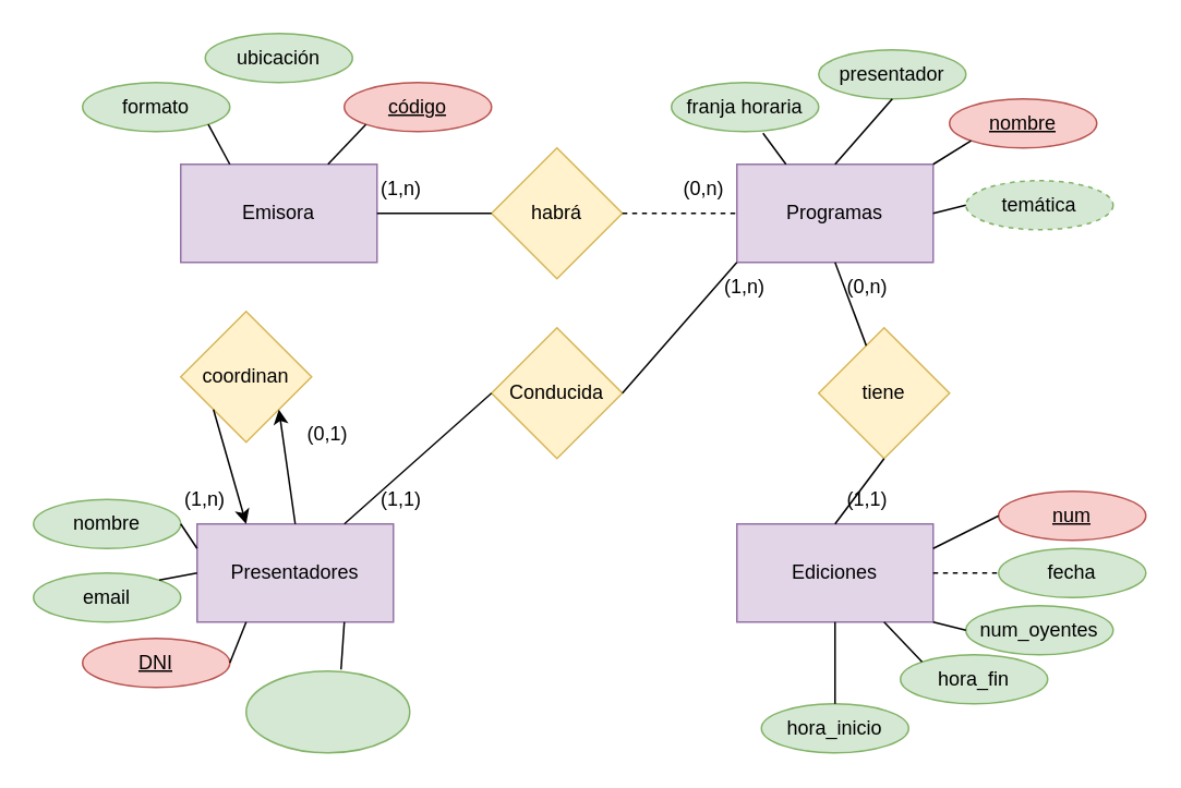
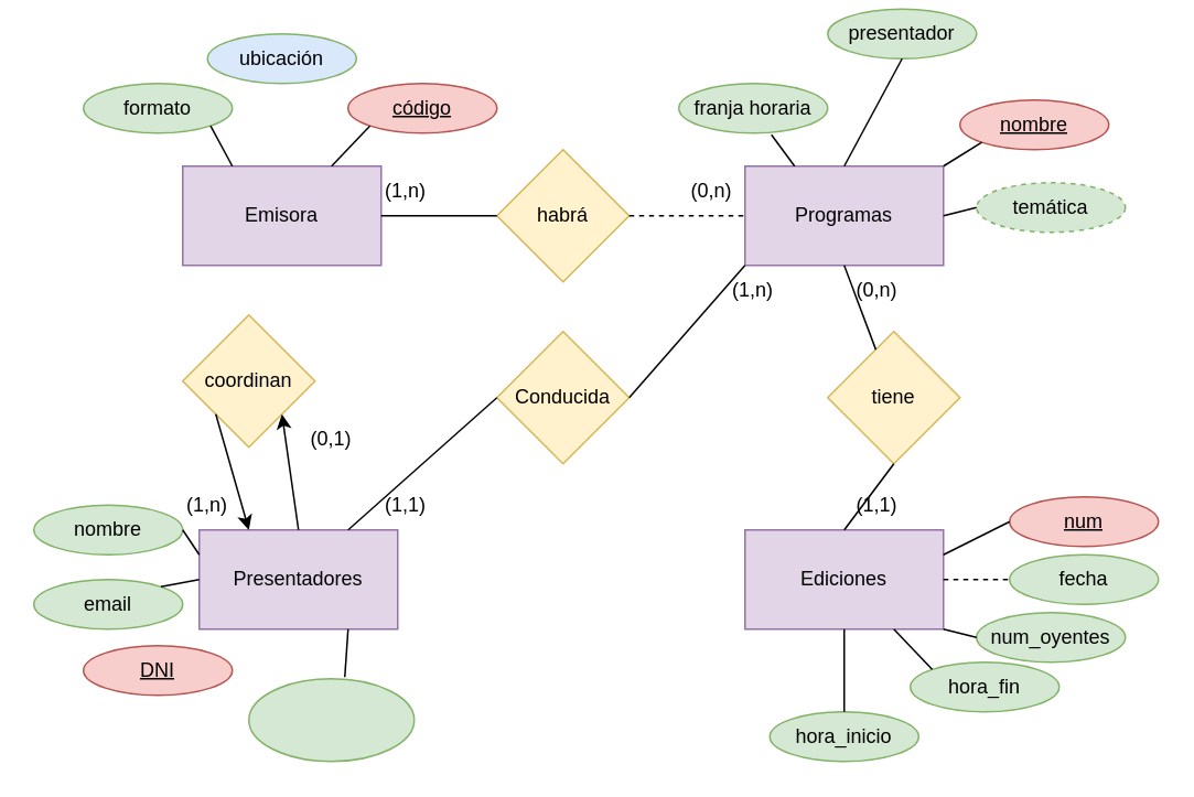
- <mxCell id="8" value="ubicación" style="ellipse;whiteSpace=wrap;html=1;fillColor=#d5e8d4;strokeColor=#82b366;" parent="1" vertex="1"><mxGeometry x="125" y="20" width="90" height="30" as="geometry" /></mxCell>
+ <mxCell id="8" value="ubicación" style="ellipse;whiteSpace=wrap;html=1;fillColor=#dae8fc;strokeColor=#82b366;" parent="1" vertex="1"><mxGeometry x="125" y="20" width="90" height="30" as="geometry" /></mxCell>
- <mxCell id="22" value="presentador" style="ellipse;whiteSpace=wrap;html=1;fillColor=#d5e8d4;strokeColor=#82b366;" parent="1" vertex="1"><mxGeometry x="500" y="30" width="90" height="30" as="geometry" /></mxCell>
+ <mxCell id="22" value="presentador" style="ellipse;whiteSpace=wrap;html=1;fillColor=#d5e8d4;strokeColor=#82b366;" parent="1" vertex="1"><mxGeometry x="500" y="5" width="90" height="30" as="geometry" /></mxCell>
- <mxCell id="50" value="" style="endArrow=none;html=1;rounded=0;exitX=1;exitY=0.5;exitDx=0;exitDy=0;entryX=0.25;entryY=1;entryDx=0;entryDy=0;" parent="1" source="46" target="5" edge="1"><mxGeometry width="50" height="50" relative="1" as="geometry"><mxPoint x="400" y="320" as="sourcePoint" /><mxPoint x="450" y="270" as="targetPoint" /></mxGeometry></mxCell>
